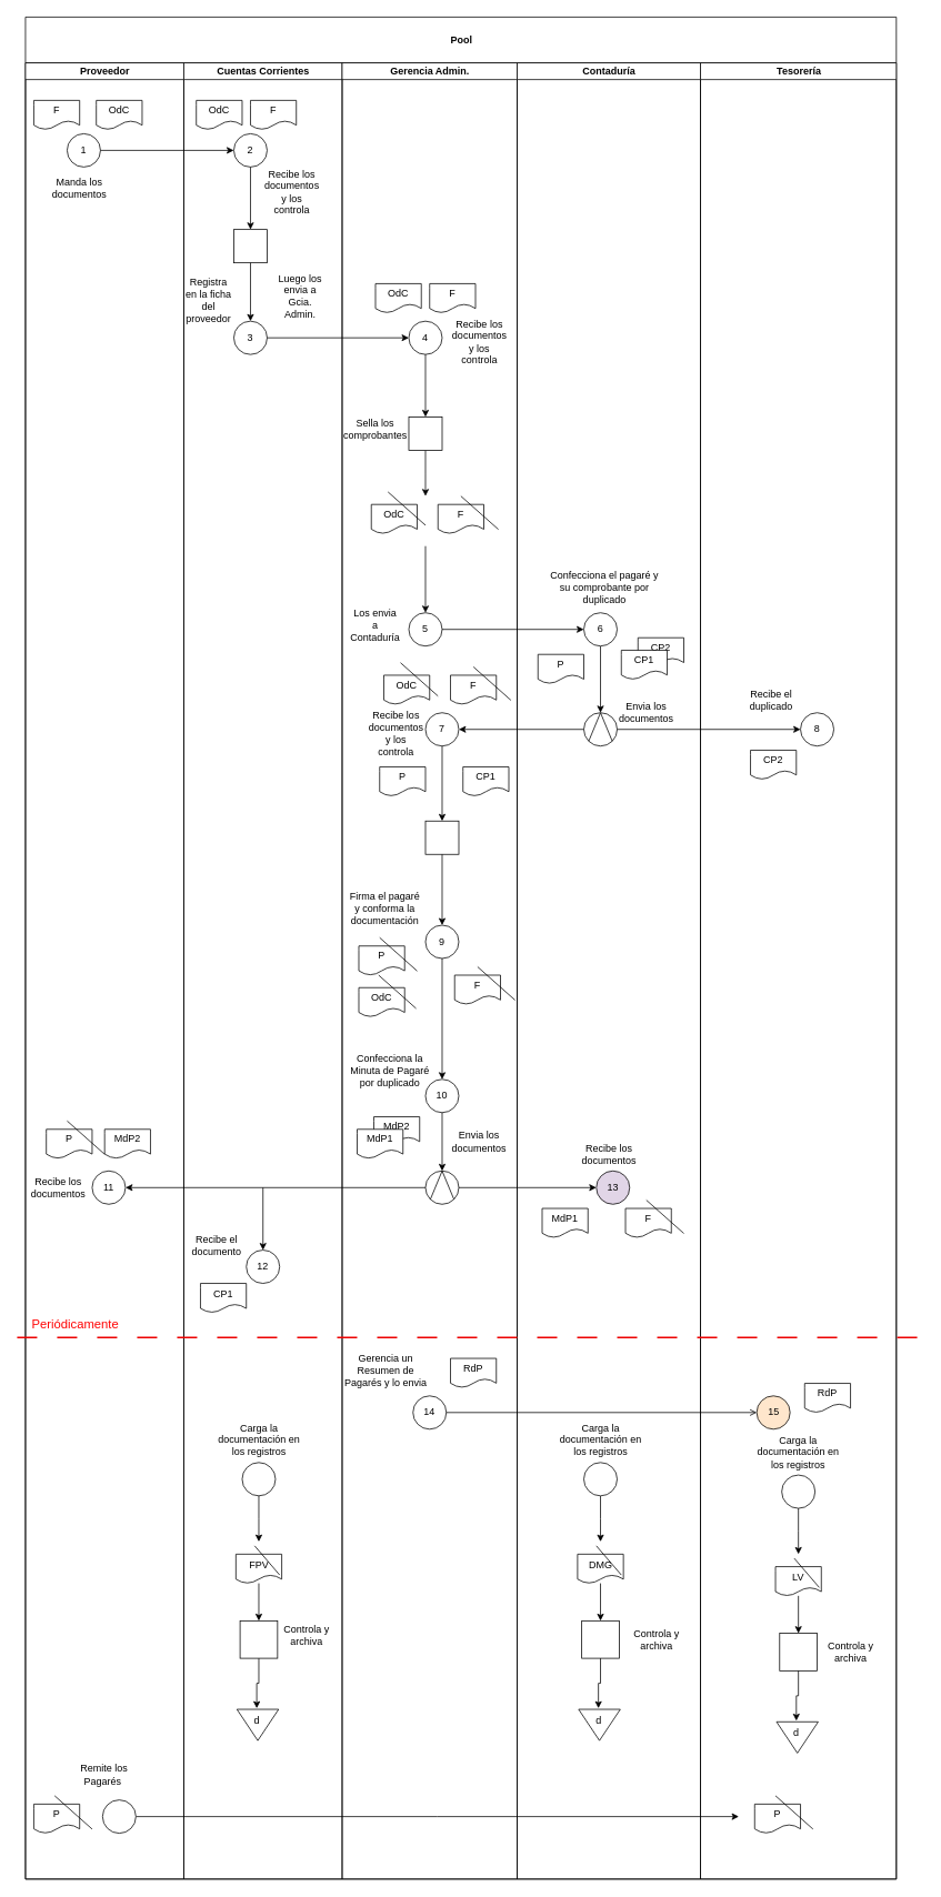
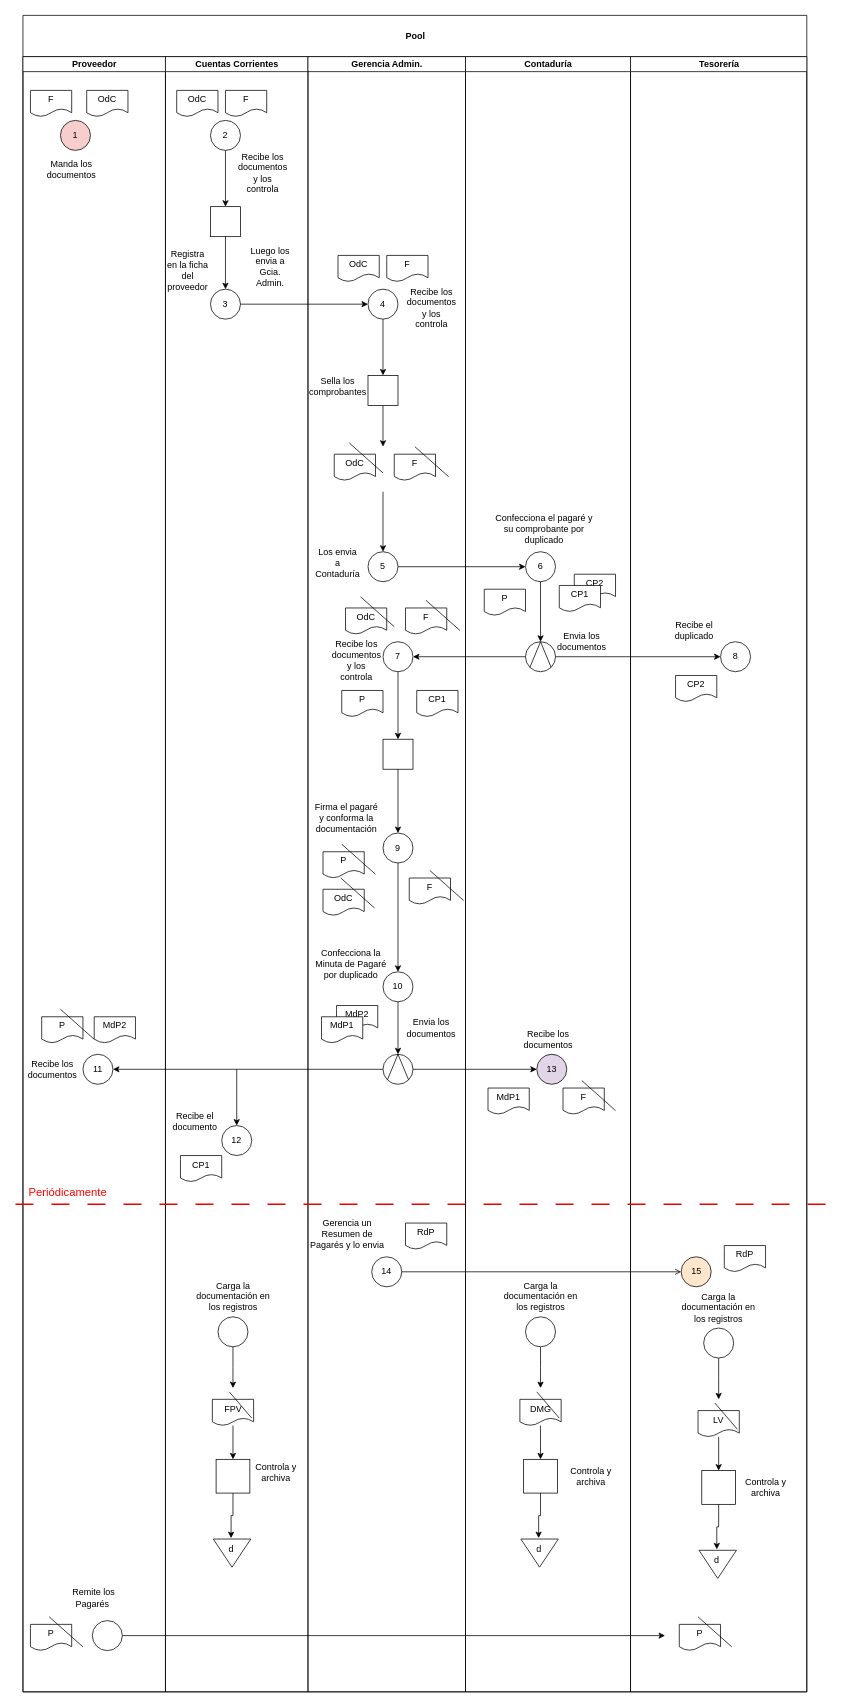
- <mxCell id="4" value="1" style="ellipse;whiteSpace=wrap;html=1;aspect=fixed;" vertex="1" parent="3"><mxGeometry x="50" y="85" width="40" height="40" as="geometry" /></mxCell>
+ <mxCell id="4" value="1" style="ellipse;whiteSpace=wrap;html=1;aspect=fixed;fillColor=#f8cecc;" vertex="1" parent="3"><mxGeometry x="50" y="85" width="40" height="40" as="geometry" /></mxCell>
- <mxCell id="133" style="edgeStyle=orthogonalEdgeStyle;rounded=0;orthogonalLoop=1;jettySize=auto;html=1;entryX=0;entryY=0.5;entryDx=0;entryDy=0;" edge="1" parent="2" source="4" target="22"><mxGeometry relative="1" as="geometry"><mxPoint x="185" y="160" as="targetPoint" /></mxGeometry></mxCell>
